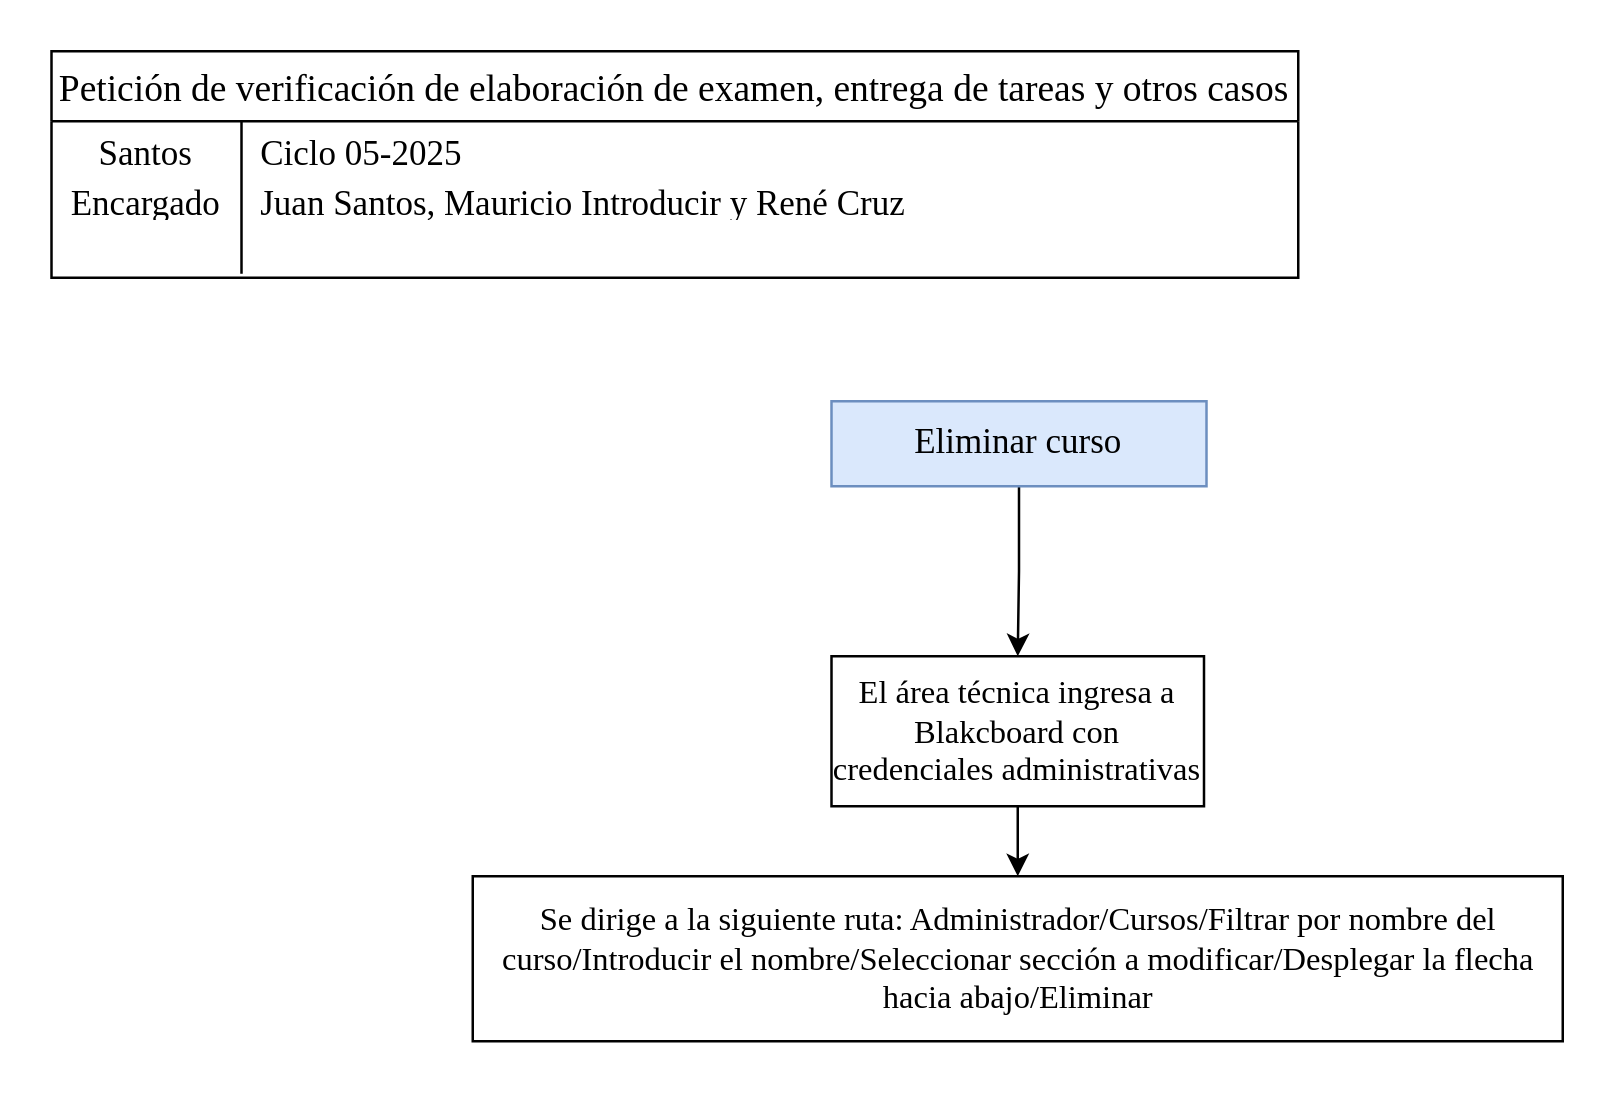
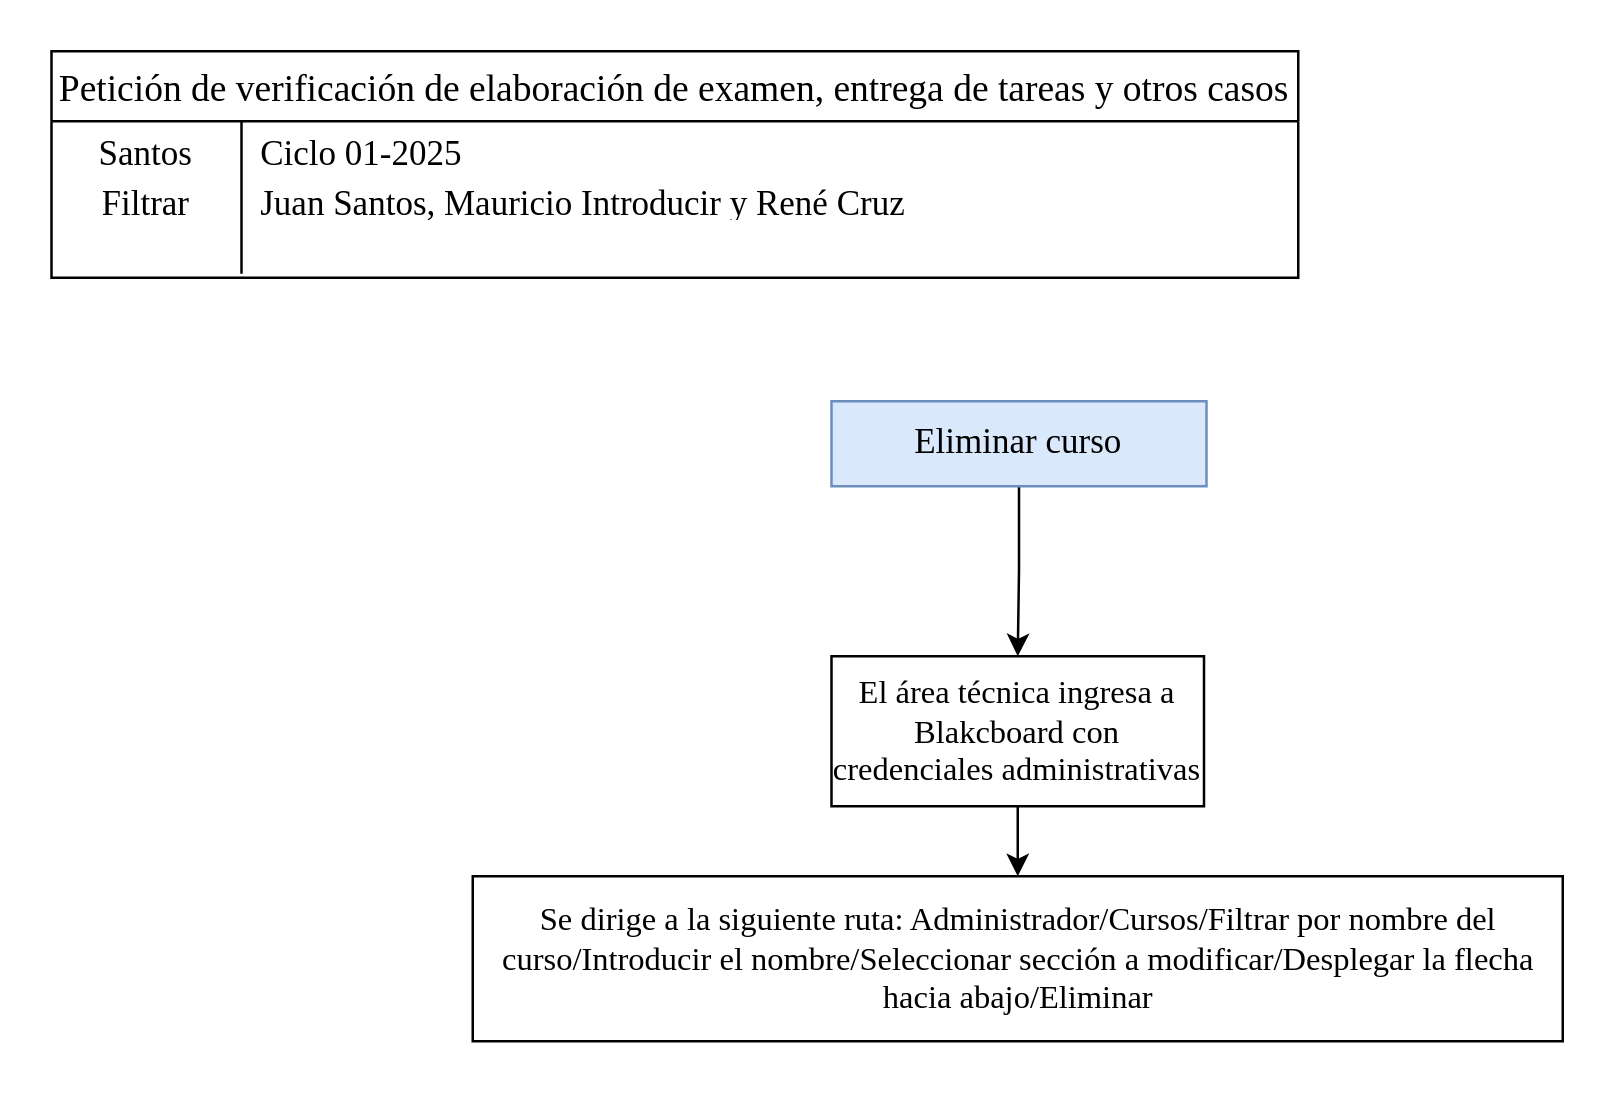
- <mxCell id="5" value="&lt;font style=&quot;font-size: 14px;&quot;&gt;Ciclo 05-2025&lt;/font&gt;" style="shape=partialRectangle;html=1;whiteSpace=wrap;connectable=0;fillColor=none;top=0;left=0;bottom=0;right=0;align=left;spacingLeft=6;overflow=hidden;strokeColor=inherit;fontSize=16;fontFamily=Times New Roman;" vertex="1" parent="3"><mxGeometry x="76" width="423" height="20" as="geometry"><mxRectangle width="423" height="20" as="alternateBounds" /></mxGeometry></mxCell>
+ <mxCell id="5" value="&lt;font style=&quot;font-size: 14px;&quot;&gt;Ciclo 01-2025&lt;/font&gt;" style="shape=partialRectangle;html=1;whiteSpace=wrap;connectable=0;fillColor=none;top=0;left=0;bottom=0;right=0;align=left;spacingLeft=6;overflow=hidden;strokeColor=inherit;fontSize=16;fontFamily=Times New Roman;" vertex="1" parent="3"><mxGeometry x="76" width="423" height="20" as="geometry"><mxRectangle width="423" height="20" as="alternateBounds" /></mxGeometry></mxCell>
- <mxCell id="7" value="&lt;font style=&quot;font-size: 14px;&quot;&gt;Encargado&lt;/font&gt;" style="shape=partialRectangle;html=1;whiteSpace=wrap;connectable=0;fillColor=none;top=0;left=0;bottom=0;right=0;overflow=hidden;strokeColor=inherit;fontSize=16;fontFamily=Times New Roman;" vertex="1" parent="6"><mxGeometry width="76" height="21" as="geometry"><mxRectangle width="76" height="21" as="alternateBounds" /></mxGeometry></mxCell>
+ <mxCell id="7" value="&lt;font style=&quot;font-size: 14px;&quot;&gt;Filtrar&lt;/font&gt;" style="shape=partialRectangle;html=1;whiteSpace=wrap;connectable=0;fillColor=none;top=0;left=0;bottom=0;right=0;overflow=hidden;strokeColor=inherit;fontSize=16;fontFamily=Times New Roman;" vertex="1" parent="6"><mxGeometry width="76" height="21" as="geometry"><mxRectangle width="76" height="21" as="alternateBounds" /></mxGeometry></mxCell>
